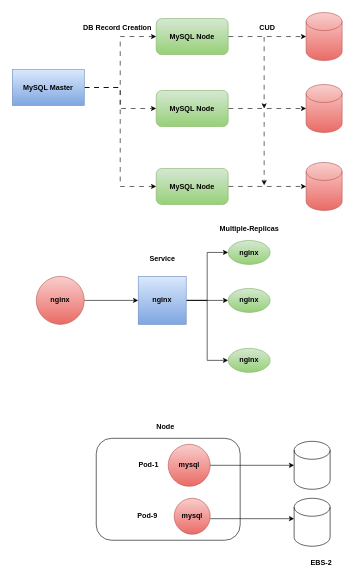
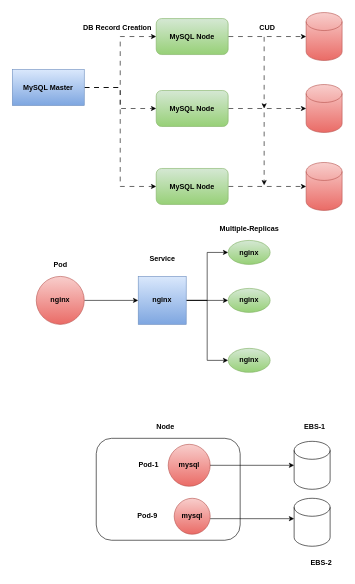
+ <mxCell id="34" value="&lt;b&gt;Pod&lt;/b&gt;" style="text;html=1;align=center;verticalAlign=middle;resizable=0;points=[];autosize=1;strokeColor=none;fillColor=none;" vertex="1" parent="1"><mxGeometry x="79.5" y="428" width="41" height="26" as="geometry" /></mxCell>
+ <mxCell id="41" value="&lt;b&gt;EBS-1&lt;/b&gt;" style="text;html=1;align=center;verticalAlign=middle;resizable=0;points=[];autosize=1;strokeColor=none;fillColor=none;" vertex="1" parent="1"><mxGeometry x="497" y="698" width="53" height="26" as="geometry" /></mxCell>
